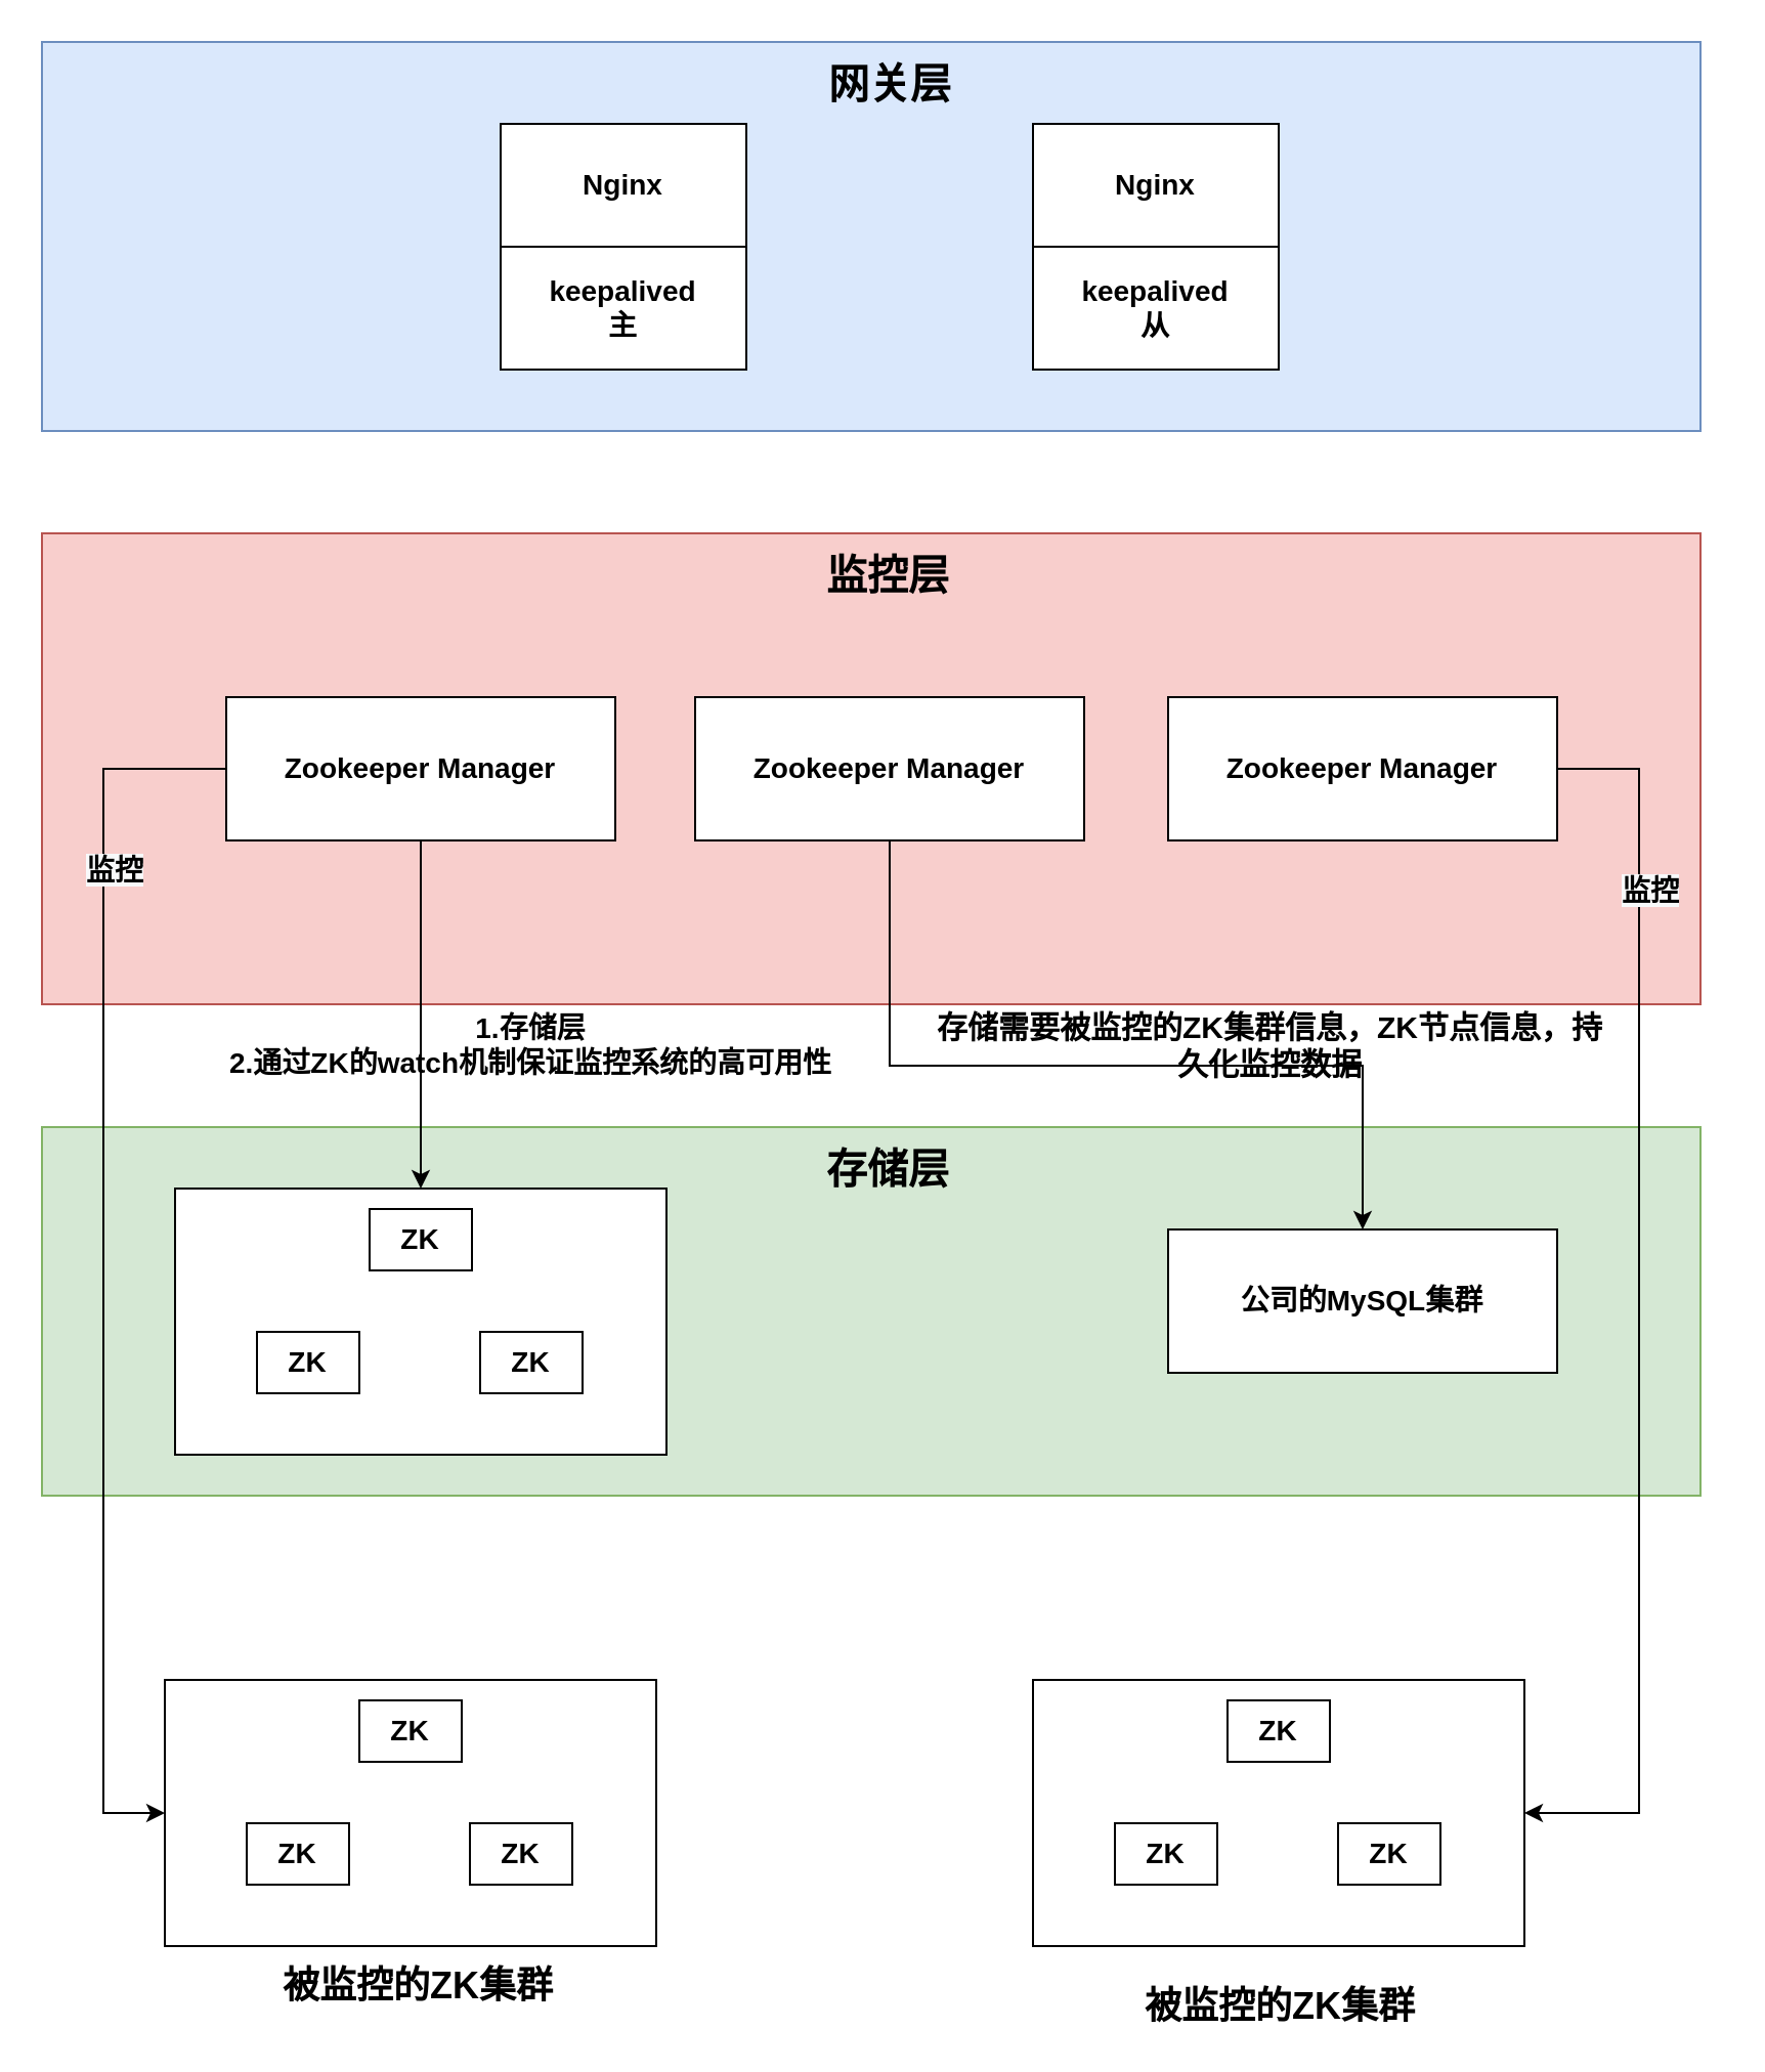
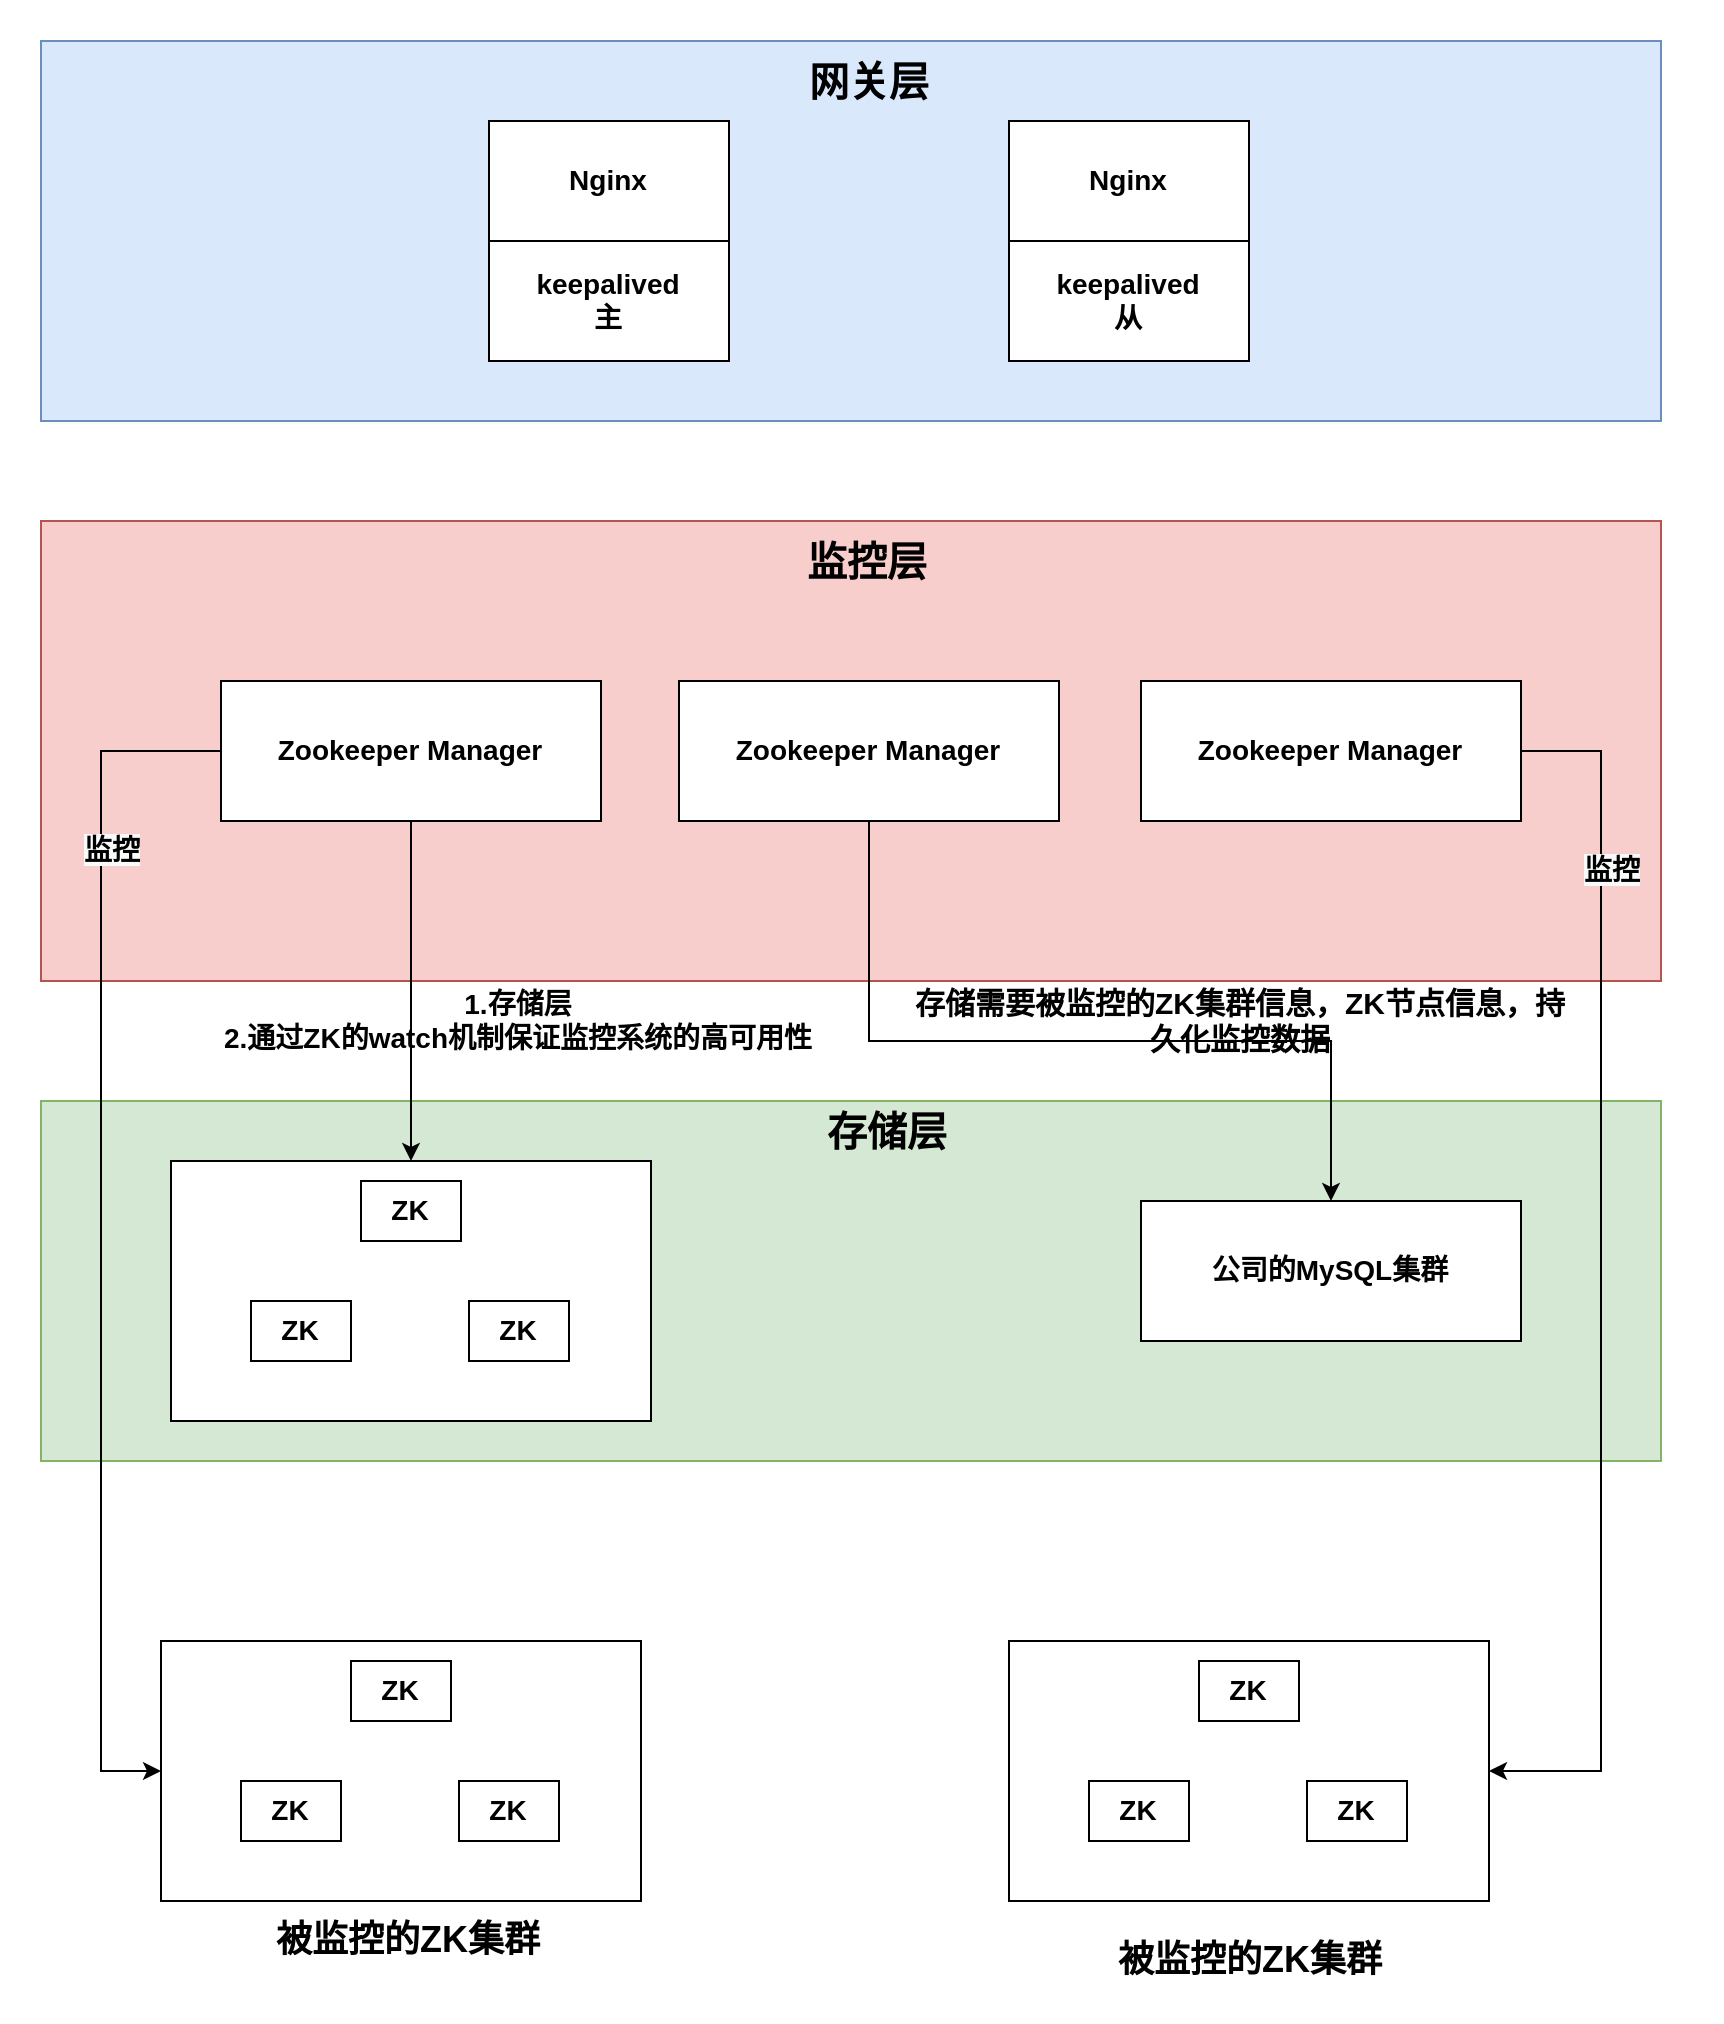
- <mxCell id="14" value="&lt;span style=&quot;font-size: 20px&quot;&gt;&lt;b&gt;存储层&lt;/b&gt;&lt;/span&gt;" style="text;html=1;strokeColor=none;fillColor=none;align=center;verticalAlign=middle;whiteSpace=wrap;rounded=0;" vertex="1" parent="1"><mxGeometry x="391" y="560" width="85" height="20" as="geometry" /></mxCell>
+ <mxCell id="14" value="&lt;span style=&quot;font-size: 20px&quot;&gt;&lt;b&gt;存储层&lt;/b&gt;&lt;/span&gt;" style="text;html=1;strokeColor=none;fillColor=none;align=center;verticalAlign=middle;whiteSpace=wrap;rounded=0;" vertex="1" parent="1"><mxGeometry x="401" y="555" width="85" height="20" as="geometry" /></mxCell>
